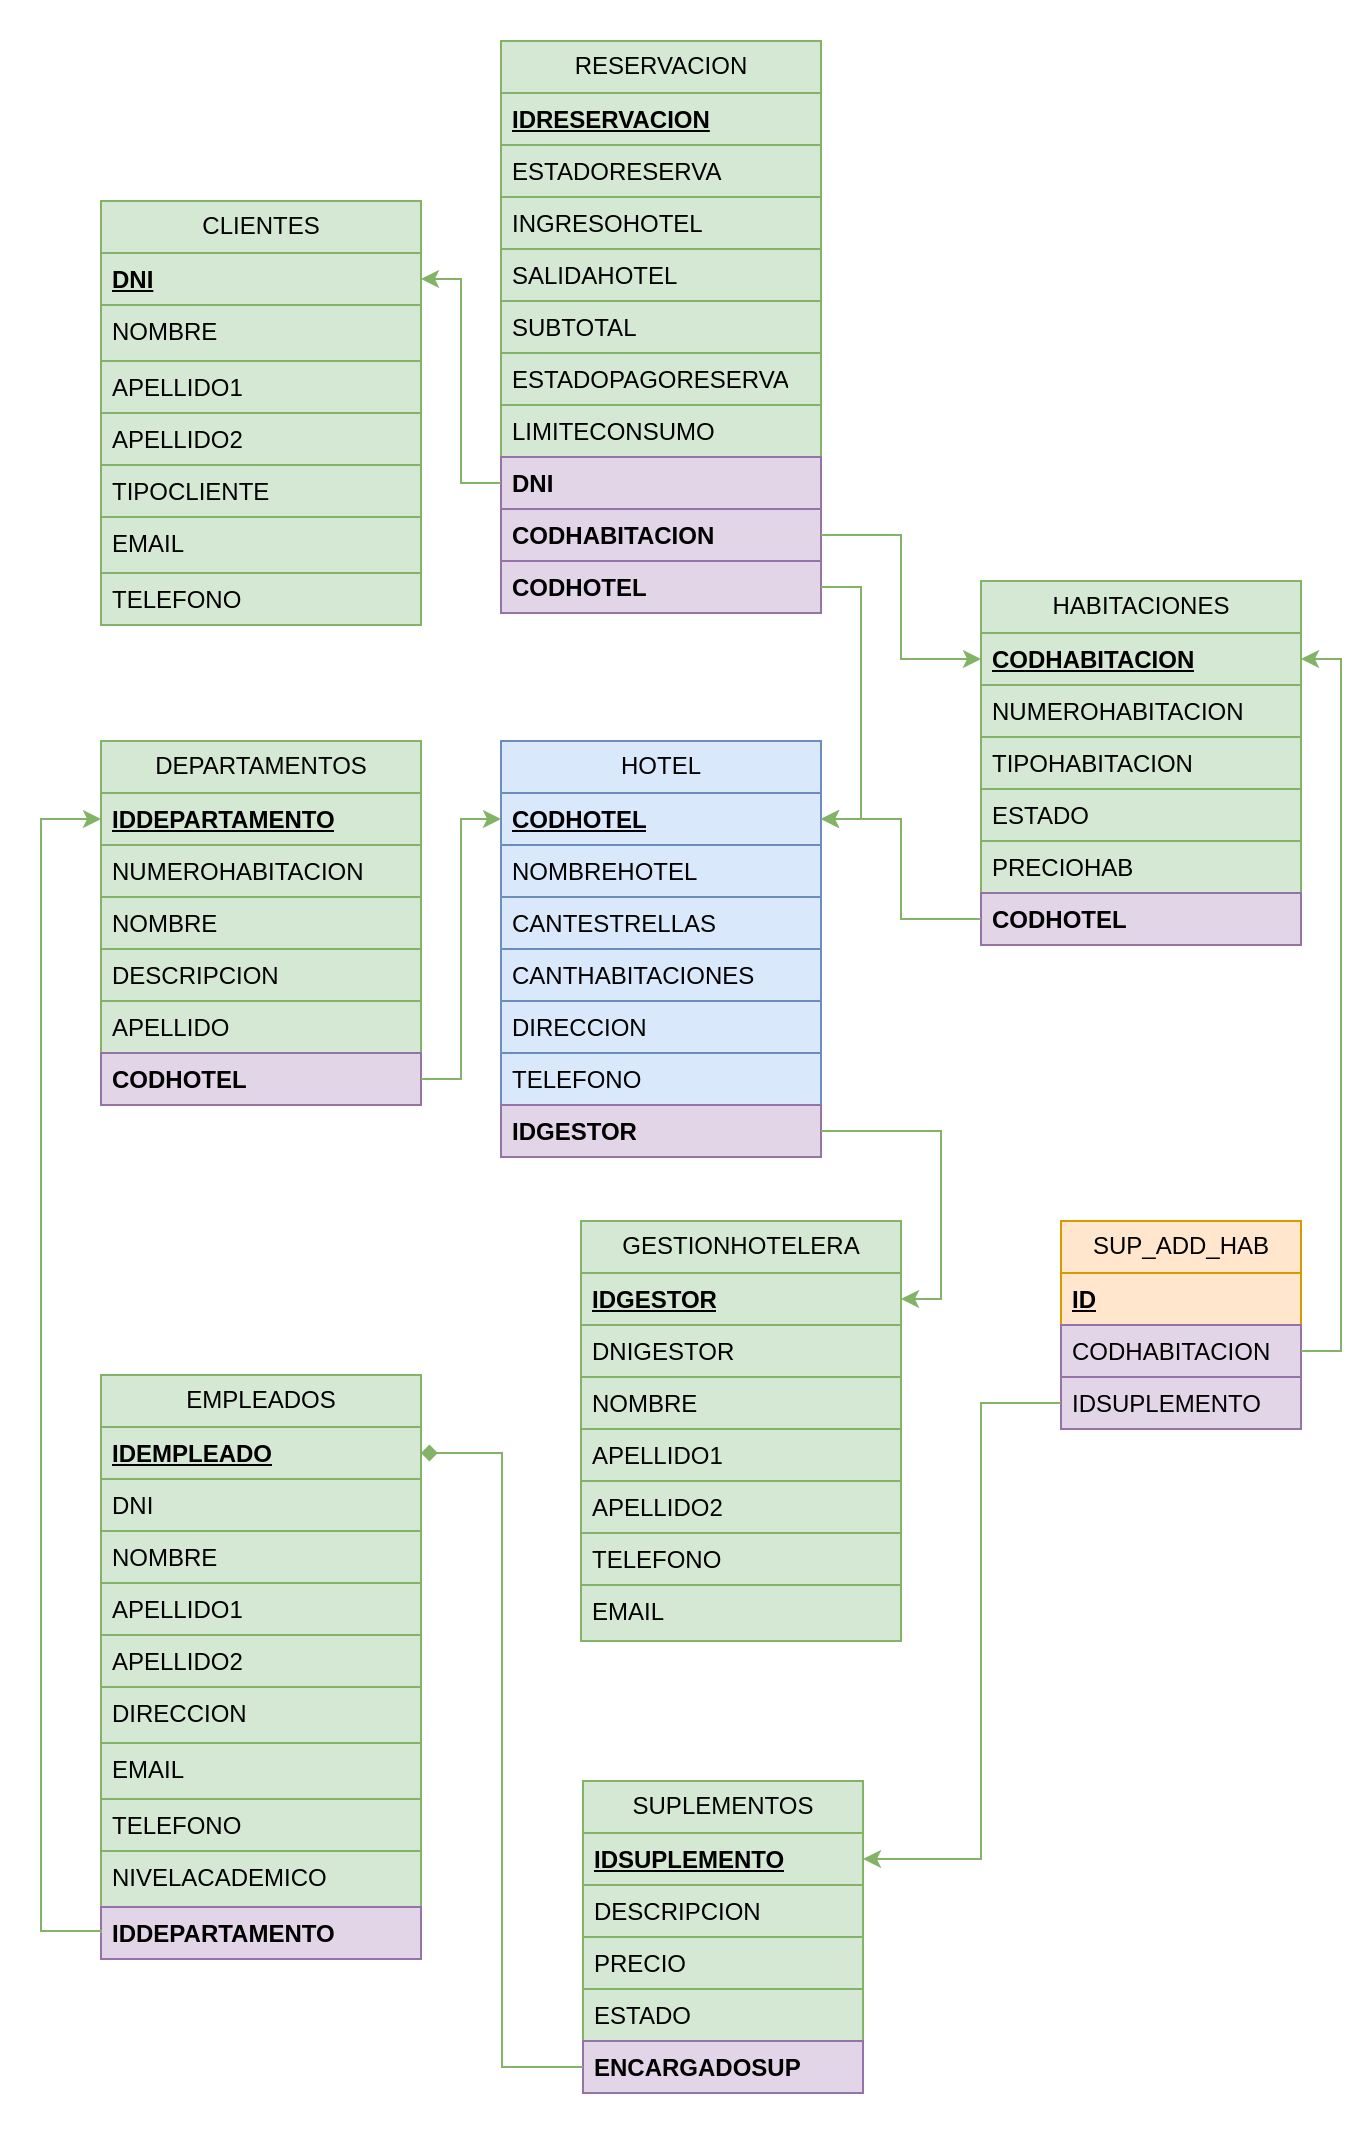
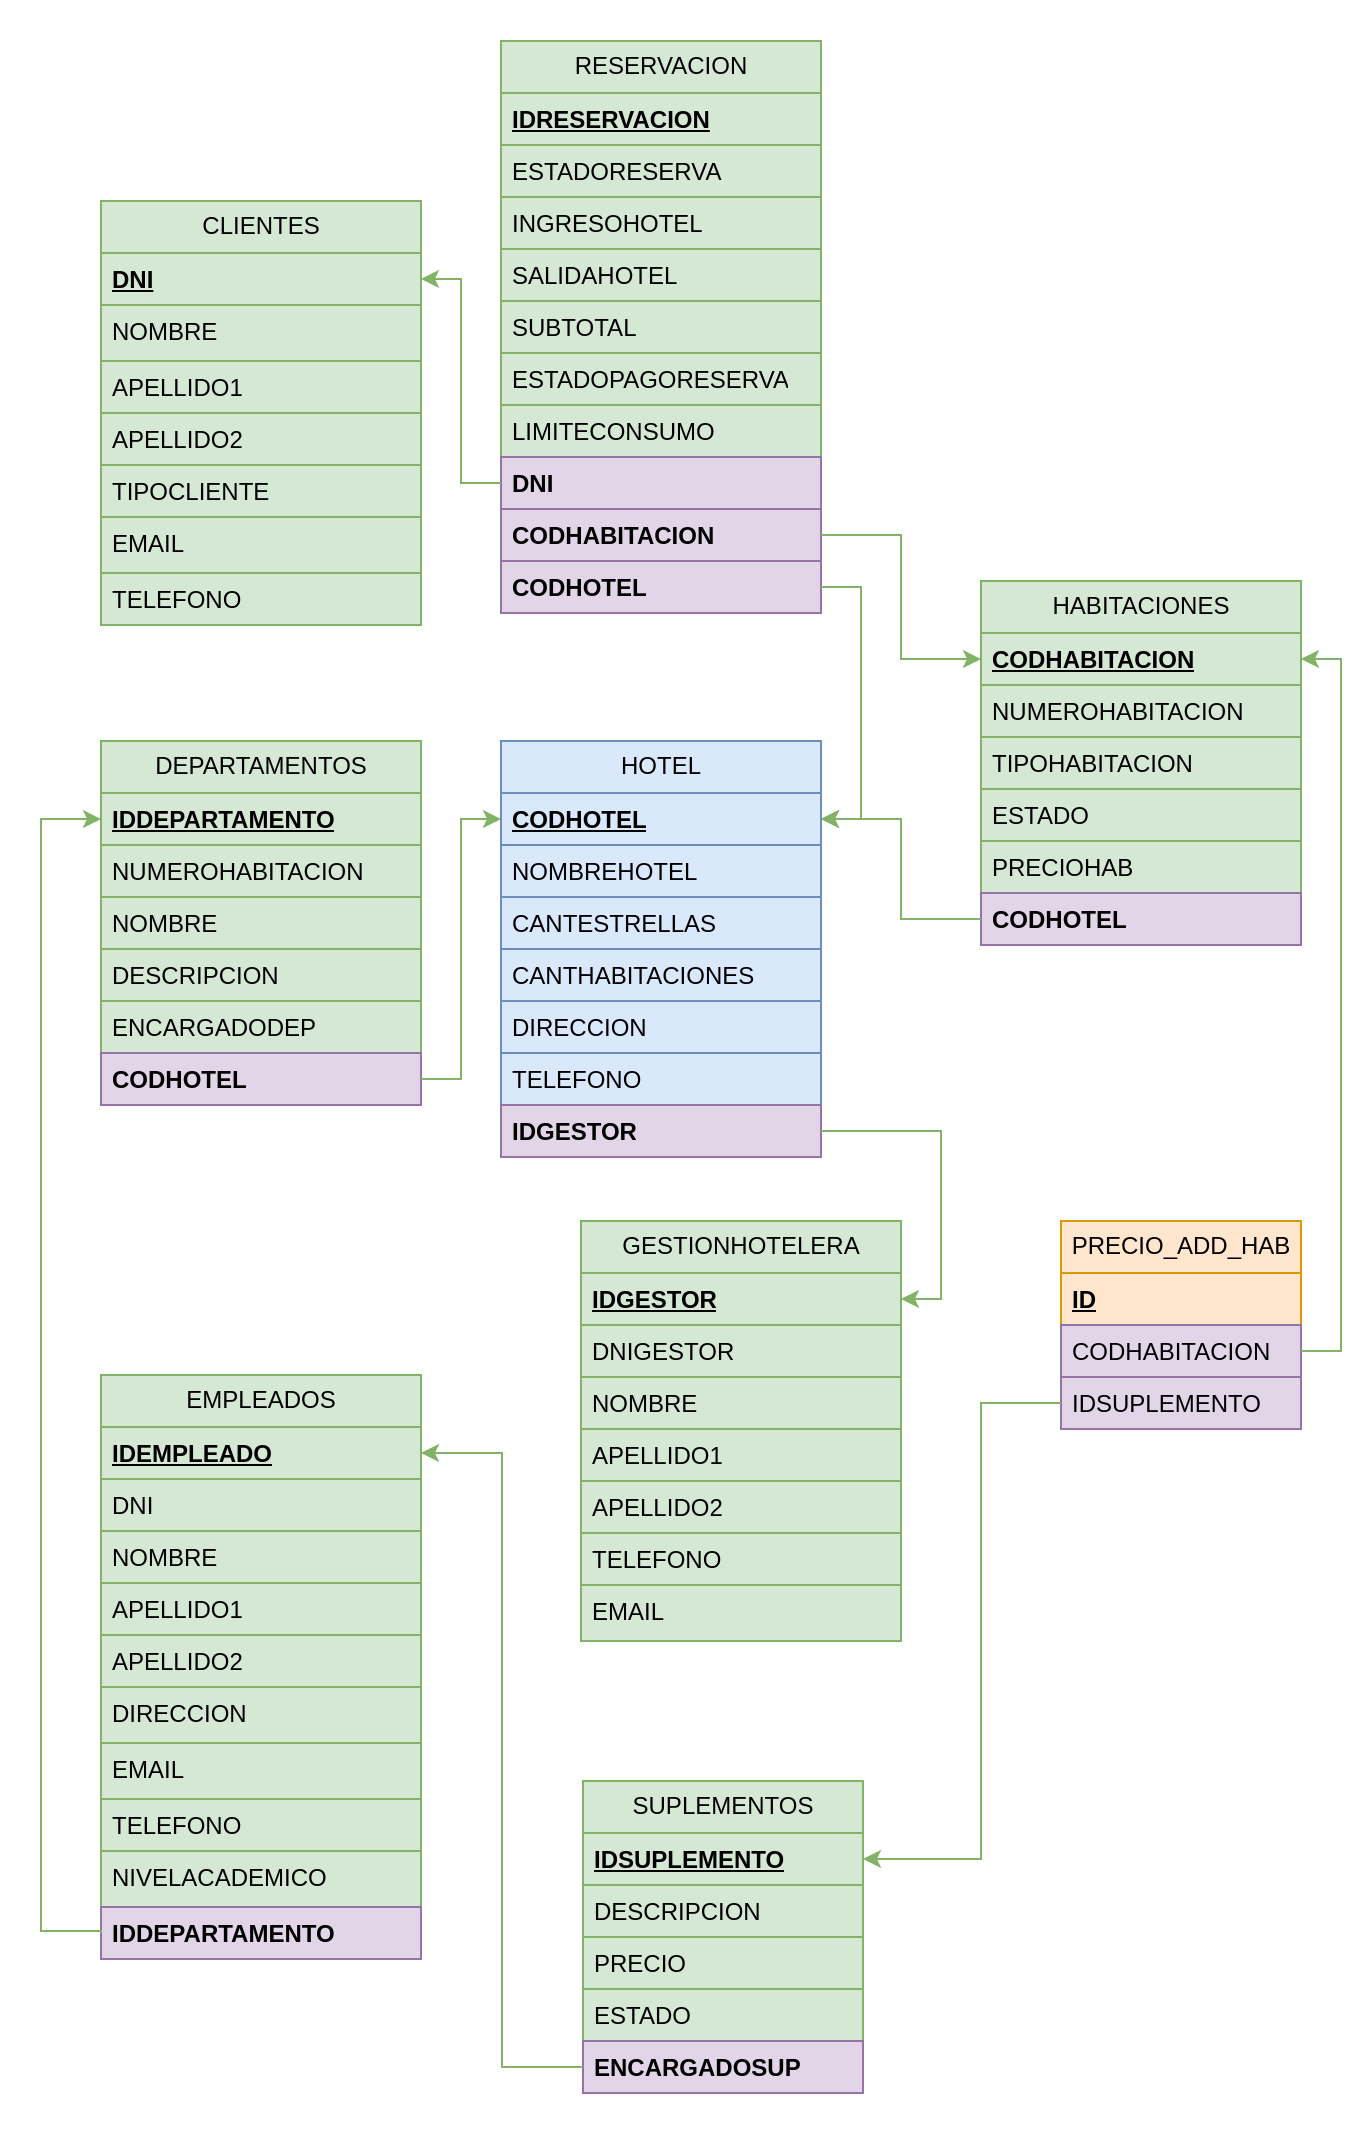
- <mxCell id="31" value="APELLIDO" style="text;strokeColor=#82b366;fillColor=#d5e8d4;align=left;verticalAlign=top;spacingLeft=4;spacingRight=4;overflow=hidden;rotatable=0;points=[[0,0.5],[1,0.5]];portConstraint=eastwest;whiteSpace=wrap;html=1;" vertex="1" parent="26"><mxGeometry y="130" width="160" height="26" as="geometry" /></mxCell>
+ <mxCell id="31" value="ENCARGADODEP" style="text;strokeColor=#82b366;fillColor=#d5e8d4;align=left;verticalAlign=top;spacingLeft=4;spacingRight=4;overflow=hidden;rotatable=0;points=[[0,0.5],[1,0.5]];portConstraint=eastwest;whiteSpace=wrap;html=1;" vertex="1" parent="26"><mxGeometry y="130" width="160" height="26" as="geometry" /></mxCell>
- <mxCell id="54" value="SUP_ADD_HAB" style="swimlane;fontStyle=0;childLayout=stackLayout;horizontal=1;startSize=26;fillColor=#ffe6cc;horizontalStack=0;resizeParent=1;resizeParentMax=0;resizeLast=0;collapsible=1;marginBottom=0;html=1;strokeColor=#d79b00;" vertex="1" parent="1"><mxGeometry x="530" y="610" width="120" height="104" as="geometry" /></mxCell>
+ <mxCell id="54" value="PRECIO_ADD_HAB" style="swimlane;fontStyle=0;childLayout=stackLayout;horizontal=1;startSize=26;fillColor=#ffe6cc;horizontalStack=0;resizeParent=1;resizeParentMax=0;resizeLast=0;collapsible=1;marginBottom=0;html=1;strokeColor=#d79b00;" vertex="1" parent="1"><mxGeometry x="530" y="610" width="120" height="104" as="geometry" /></mxCell>
- <mxCell id="52" style="edgeStyle=orthogonalEdgeStyle;rounded=0;orthogonalLoop=1;jettySize=auto;html=1;exitX=0;exitY=0.5;exitDx=0;exitDy=0;fillColor=#d5e8d4;strokeColor=#82b366;endArrow=diamond;" edge="1" parent="1" source="51" target="35"><mxGeometry relative="1" as="geometry" /></mxCell>
+ <mxCell id="52" style="edgeStyle=orthogonalEdgeStyle;rounded=0;orthogonalLoop=1;jettySize=auto;html=1;exitX=0;exitY=0.5;exitDx=0;exitDy=0;fillColor=#d5e8d4;strokeColor=#82b366;" edge="1" parent="1" source="51" target="35"><mxGeometry relative="1" as="geometry" /></mxCell>
